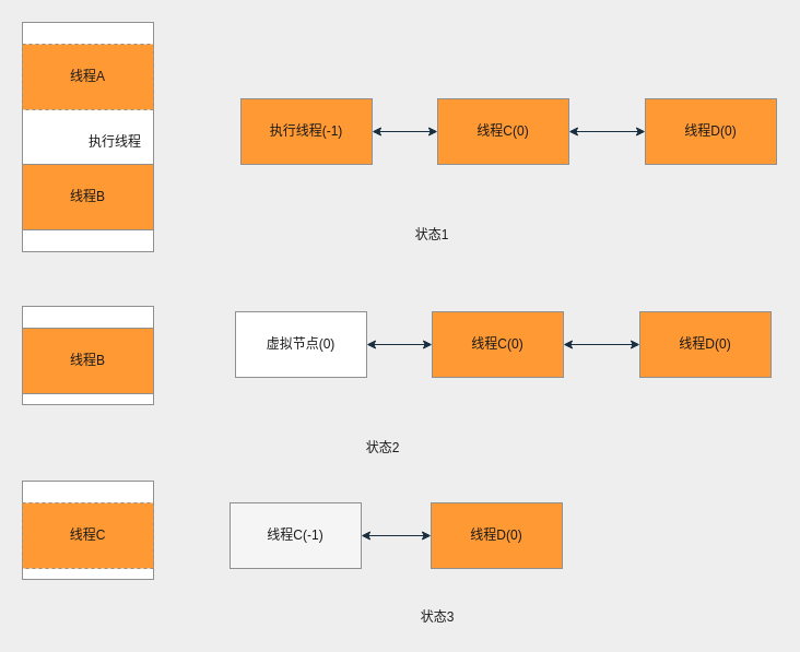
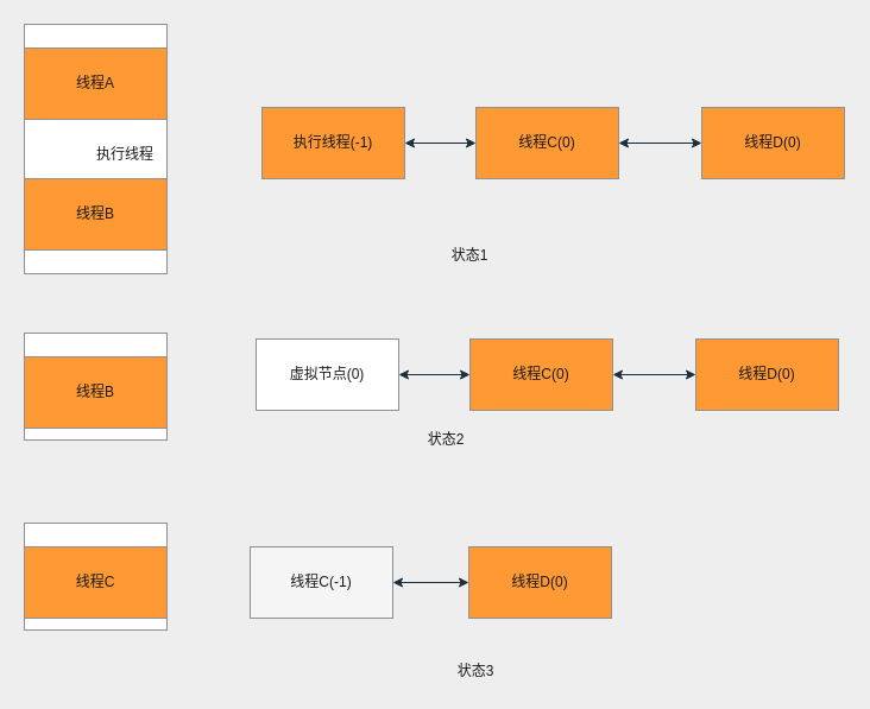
- <mxCell id="3" value="线程A" style="rounded=0;whiteSpace=wrap;html=1;sketch=0;strokeColor=#909090;fontColor=#1A1A1A;fillColor=#FF9933;dashed=1;" vertex="1" parent="1"><mxGeometry x="20" y="40" width="120" height="60" as="geometry" /></mxCell>
+ <mxCell id="3" value="线程A" style="rounded=0;whiteSpace=wrap;html=1;sketch=0;strokeColor=#909090;fontColor=#1A1A1A;fillColor=#FF9933;" vertex="1" parent="1"><mxGeometry x="20" y="40" width="120" height="60" as="geometry" /></mxCell>
- <mxCell id="26" value="状态2" style="text;html=1;strokeColor=none;fillColor=none;align=center;verticalAlign=middle;whiteSpace=wrap;rounded=0;sketch=0;fontColor=#1A1A1A;" vertex="1" parent="1"><mxGeometry x="285" y="400" width="130" height="20" as="geometry" /></mxCell>
+ <mxCell id="26" value="状态2" style="text;html=1;strokeColor=none;fillColor=none;align=center;verticalAlign=middle;whiteSpace=wrap;rounded=0;sketch=0;fontColor=#1A1A1A;" vertex="1" parent="1"><mxGeometry x="310" y="360" width="130" height="20" as="geometry" /></mxCell>
- <mxCell id="21" value="线程C" style="rounded=0;whiteSpace=wrap;html=1;sketch=0;strokeColor=#909090;fillColor=#FF9933;fontColor=#1A1A1A;dashed=1;" vertex="1" parent="1"><mxGeometry x="20" y="460" width="120" height="60" as="geometry" /></mxCell>
+ <mxCell id="21" value="线程C" style="rounded=0;whiteSpace=wrap;html=1;sketch=0;strokeColor=#909090;fillColor=#FF9933;fontColor=#1A1A1A;" vertex="1" parent="1"><mxGeometry x="20" y="460" width="120" height="60" as="geometry" /></mxCell>
